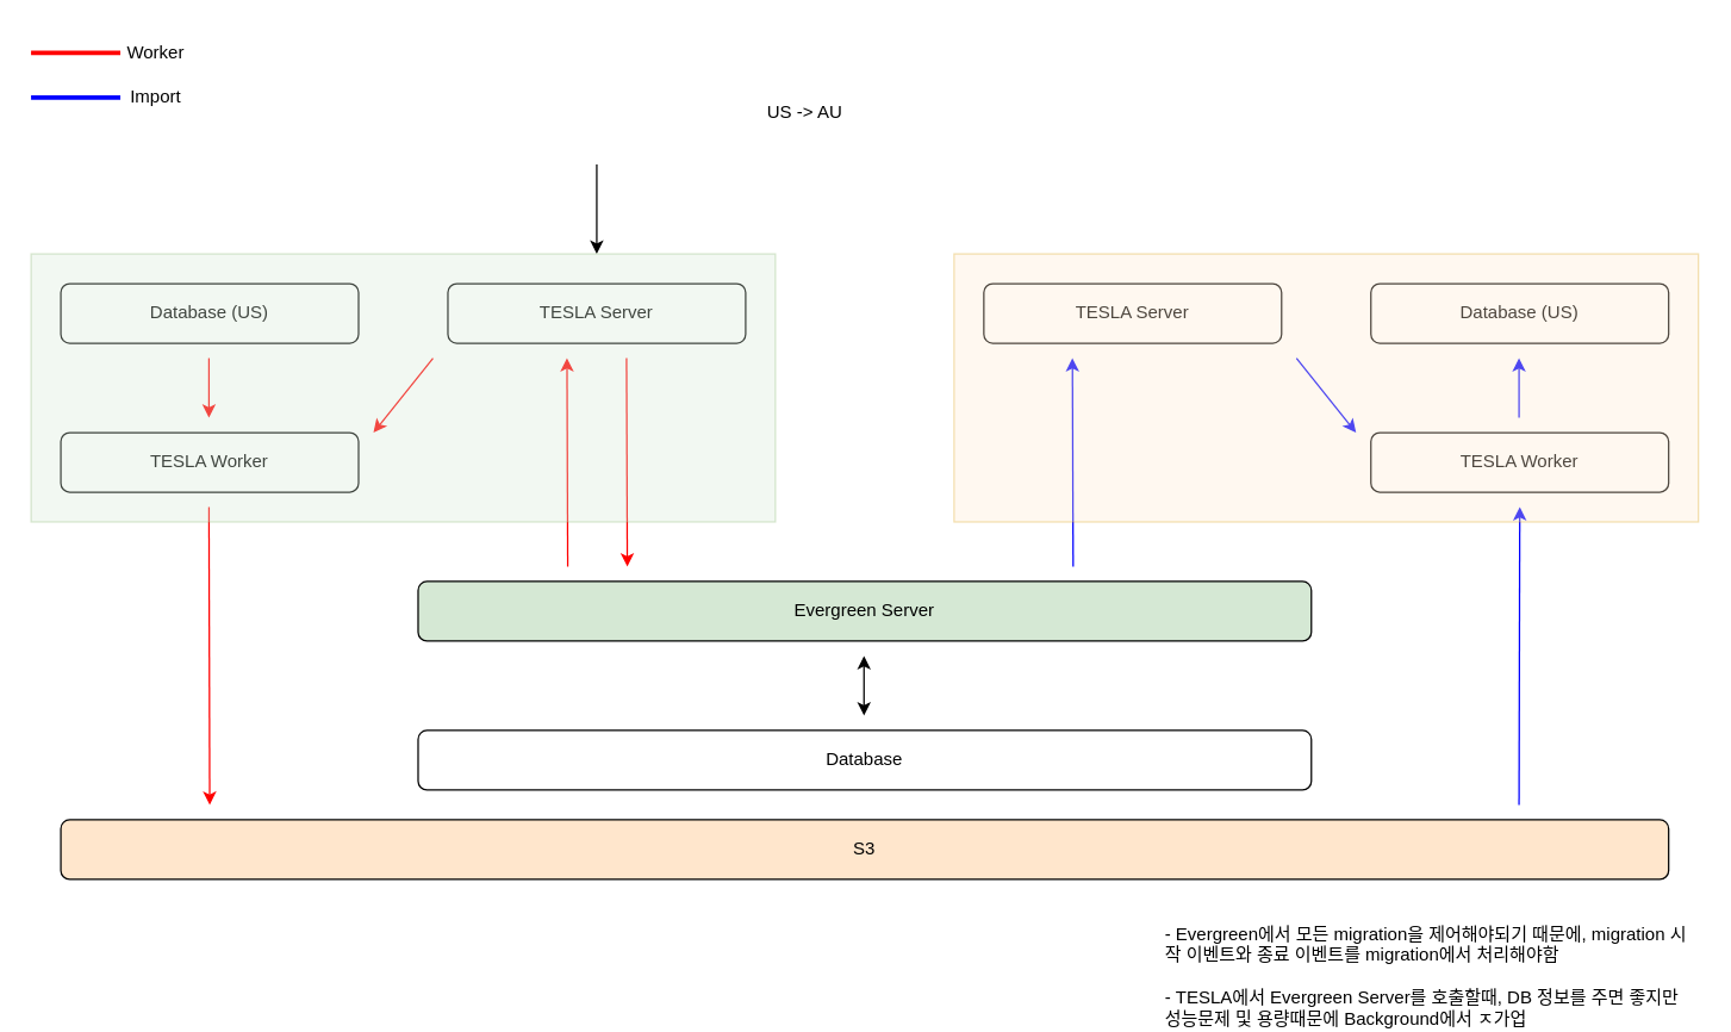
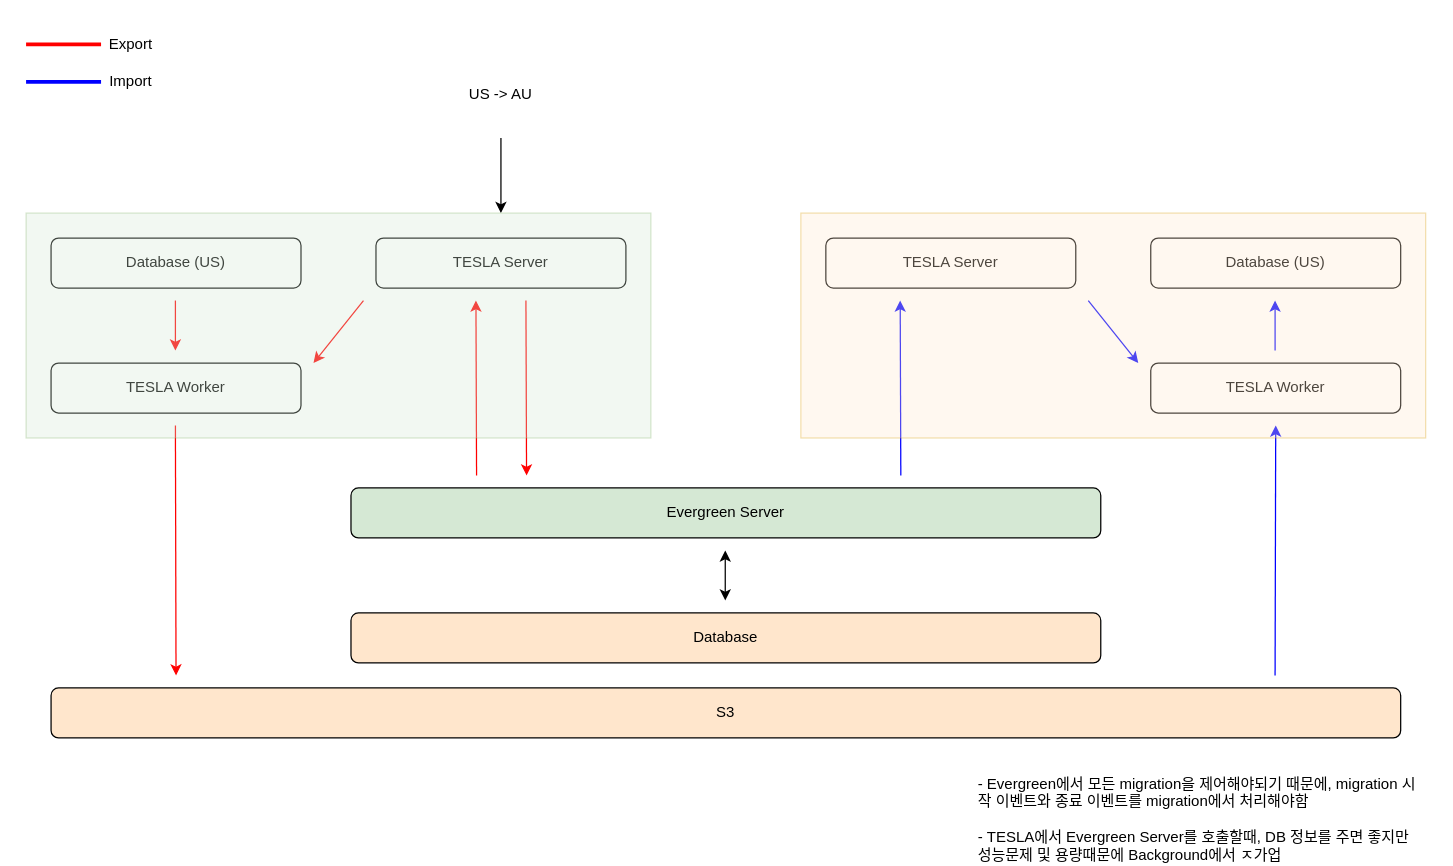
- <mxCell id="28" value="Worker" style="text;html=1;align=center;verticalAlign=middle;whiteSpace=wrap;rounded=0;" vertex="1" parent="1"><mxGeometry x="74" y="20" width="60" height="30" as="geometry" /></mxCell>
+ <mxCell id="28" value="Export" style="text;html=1;align=center;verticalAlign=middle;whiteSpace=wrap;rounded=0;" vertex="1" parent="1"><mxGeometry x="74" y="20" width="60" height="30" as="geometry" /></mxCell>
- <mxCell id="4" value="US -&amp;gt; AU" style="text;html=1;align=center;verticalAlign=middle;whiteSpace=wrap;rounded=0;" vertex="1" parent="1"><mxGeometry x="510" y="60" width="60" height="30" as="geometry" /></mxCell>
+ <mxCell id="4" value="US -&amp;gt; AU" style="text;html=1;align=center;verticalAlign=middle;whiteSpace=wrap;rounded=0;" vertex="1" parent="1"><mxGeometry x="370" y="60" width="60" height="30" as="geometry" /></mxCell>
- <mxCell id="7" value="Database" style="rounded=1;whiteSpace=wrap;html=1;" vertex="1" parent="1"><mxGeometry x="280" y="490" width="600" height="40" as="geometry" /></mxCell>
+ <mxCell id="7" value="Database" style="rounded=1;whiteSpace=wrap;html=1;fillColor=#ffe6cc;" vertex="1" parent="1"><mxGeometry x="280" y="490" width="600" height="40" as="geometry" /></mxCell>
